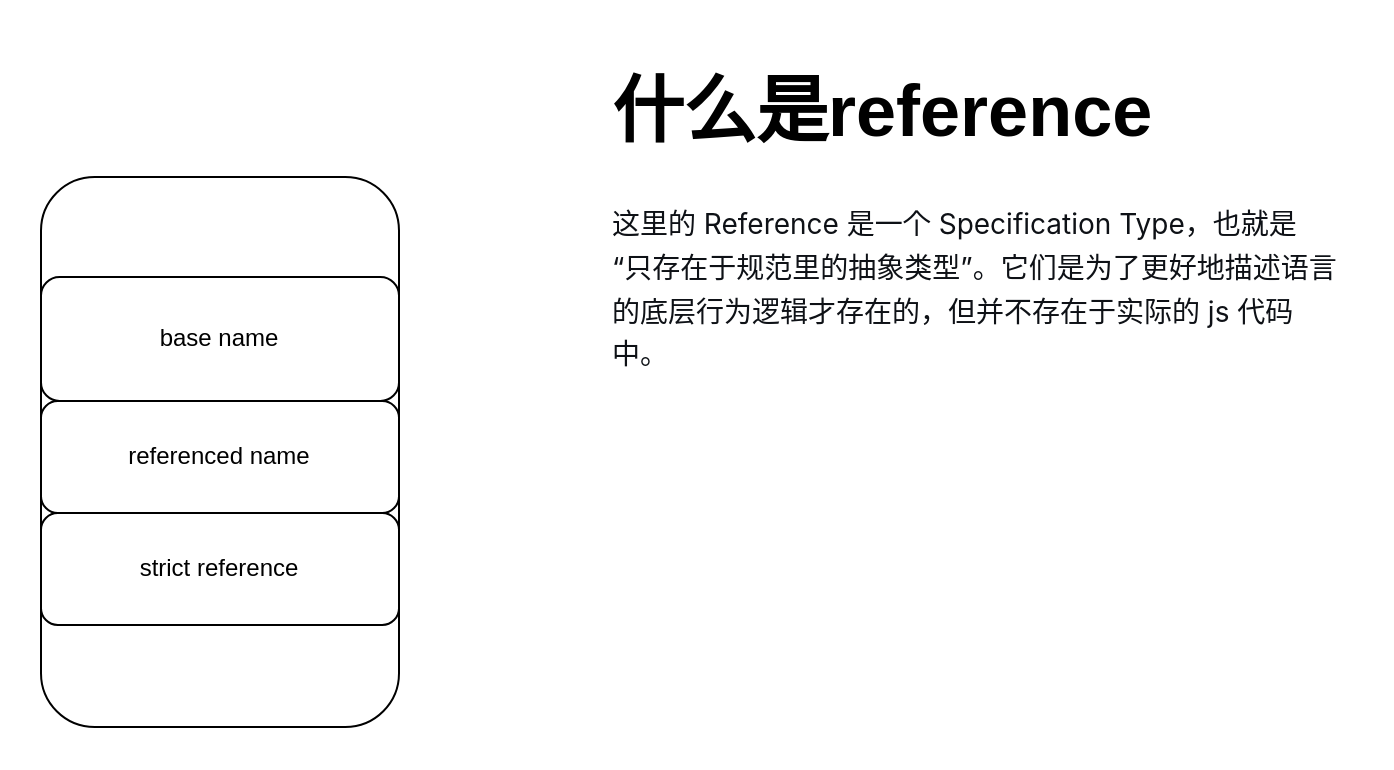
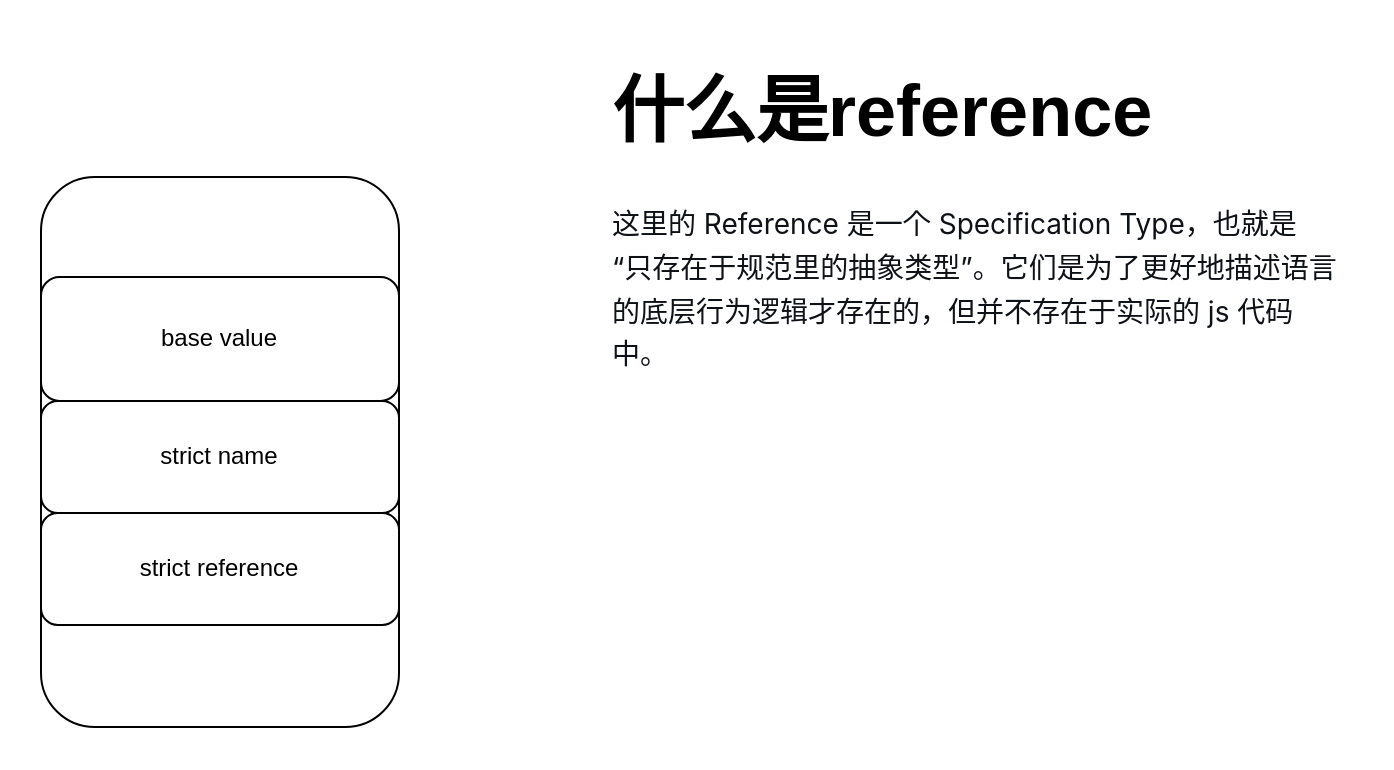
- <mxCell id="3" value="base name" style="rounded=1;whiteSpace=wrap;html=1;" vertex="1" parent="1"><mxGeometry x="20" y="138" width="179" height="62" as="geometry" /></mxCell>
+ <mxCell id="3" value="base value" style="rounded=1;whiteSpace=wrap;html=1;" vertex="1" parent="1"><mxGeometry x="20" y="138" width="179" height="62" as="geometry" /></mxCell>
- <mxCell id="4" value="referenced name" style="rounded=1;whiteSpace=wrap;html=1;" vertex="1" parent="1"><mxGeometry x="20" y="200" width="179" height="56" as="geometry" /></mxCell>
+ <mxCell id="4" value="strict name" style="rounded=1;whiteSpace=wrap;html=1;" vertex="1" parent="1"><mxGeometry x="20" y="200" width="179" height="56" as="geometry" /></mxCell>
